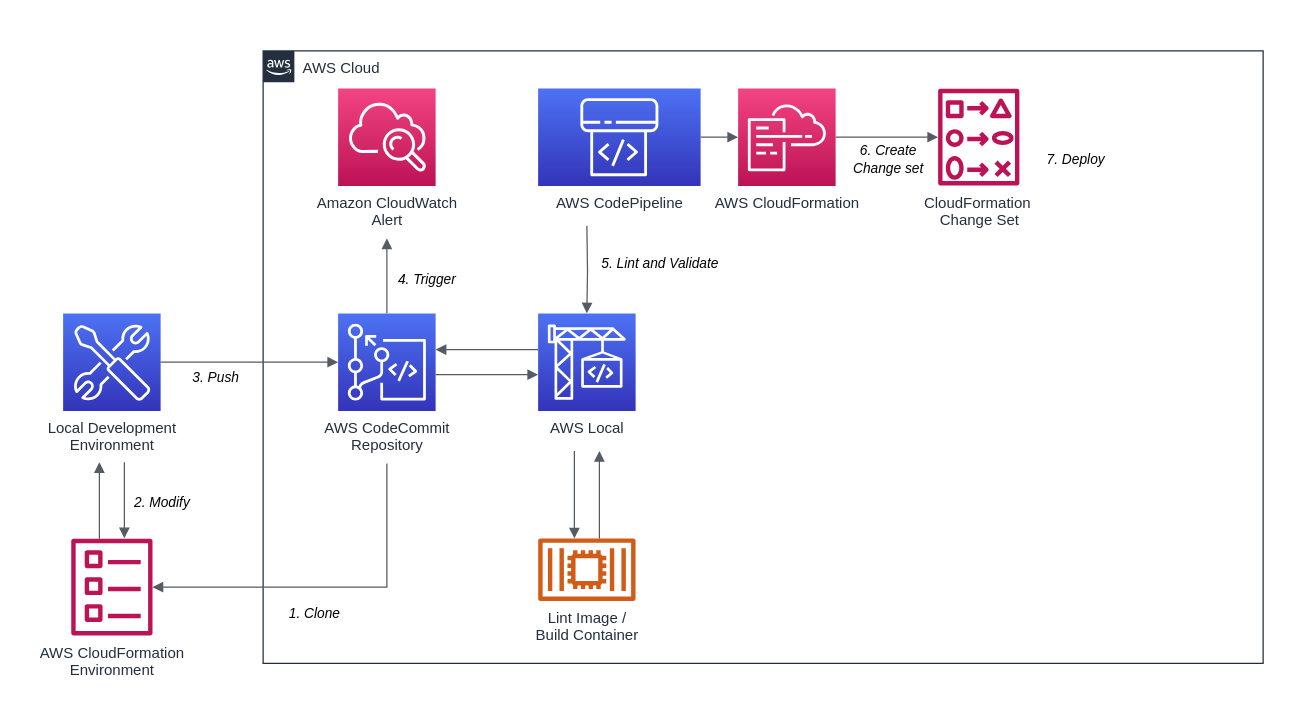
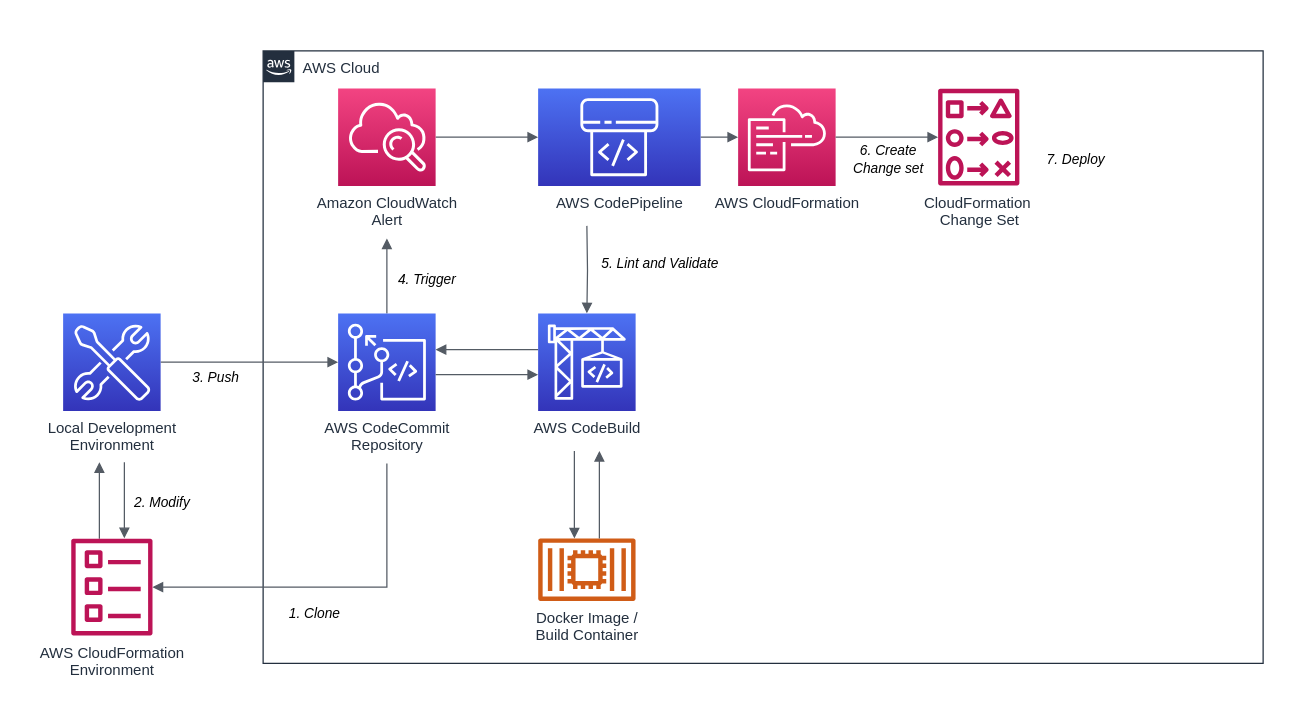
+ <mxCell id="27" style="edgeStyle=orthogonalEdgeStyle;rounded=0;orthogonalLoop=1;jettySize=auto;html=1;endArrow=block;endFill=1;strokeColor=#545B64;" parent="1" source="28" target="14" edge="1"><mxGeometry relative="1" as="geometry" /></mxCell>
- <mxCell id="6" value="AWS Local" style="outlineConnect=0;fontColor=#232F3E;gradientColor=#4D72F3;gradientDirection=north;fillColor=#3334B9;strokeColor=#ffffff;dashed=0;verticalLabelPosition=bottom;verticalAlign=top;align=center;html=1;fontSize=12;fontStyle=0;aspect=fixed;shape=mxgraph.aws4.resourceIcon;resIcon=mxgraph.aws4.codebuild;" parent="1" vertex="1"><mxGeometry x="430" y="250" width="78" height="78" as="geometry" /></mxCell>
+ <mxCell id="6" value="AWS CodeBuild" style="outlineConnect=0;fontColor=#232F3E;gradientColor=#4D72F3;gradientDirection=north;fillColor=#3334B9;strokeColor=#ffffff;dashed=0;verticalLabelPosition=bottom;verticalAlign=top;align=center;html=1;fontSize=12;fontStyle=0;aspect=fixed;shape=mxgraph.aws4.resourceIcon;resIcon=mxgraph.aws4.codebuild;" parent="1" vertex="1"><mxGeometry x="430" y="250" width="78" height="78" as="geometry" /></mxCell>
- <mxCell id="29" value="Lint Image /&lt;br&gt;Build Container" style="outlineConnect=0;fontColor=#232F3E;gradientColor=none;fillColor=#D05C17;strokeColor=none;dashed=0;verticalLabelPosition=bottom;verticalAlign=top;align=center;html=1;fontSize=12;fontStyle=0;aspect=fixed;pointerEvents=1;shape=mxgraph.aws4.container_2;" parent="1" vertex="1"><mxGeometry x="430" y="430" width="78" height="50" as="geometry" /></mxCell>
+ <mxCell id="29" value="Docker Image /&lt;br&gt;Build Container" style="outlineConnect=0;fontColor=#232F3E;gradientColor=none;fillColor=#D05C17;strokeColor=none;dashed=0;verticalLabelPosition=bottom;verticalAlign=top;align=center;html=1;fontSize=12;fontStyle=0;aspect=fixed;pointerEvents=1;shape=mxgraph.aws4.container_2;" parent="1" vertex="1"><mxGeometry x="430" y="430" width="78" height="50" as="geometry" /></mxCell>
